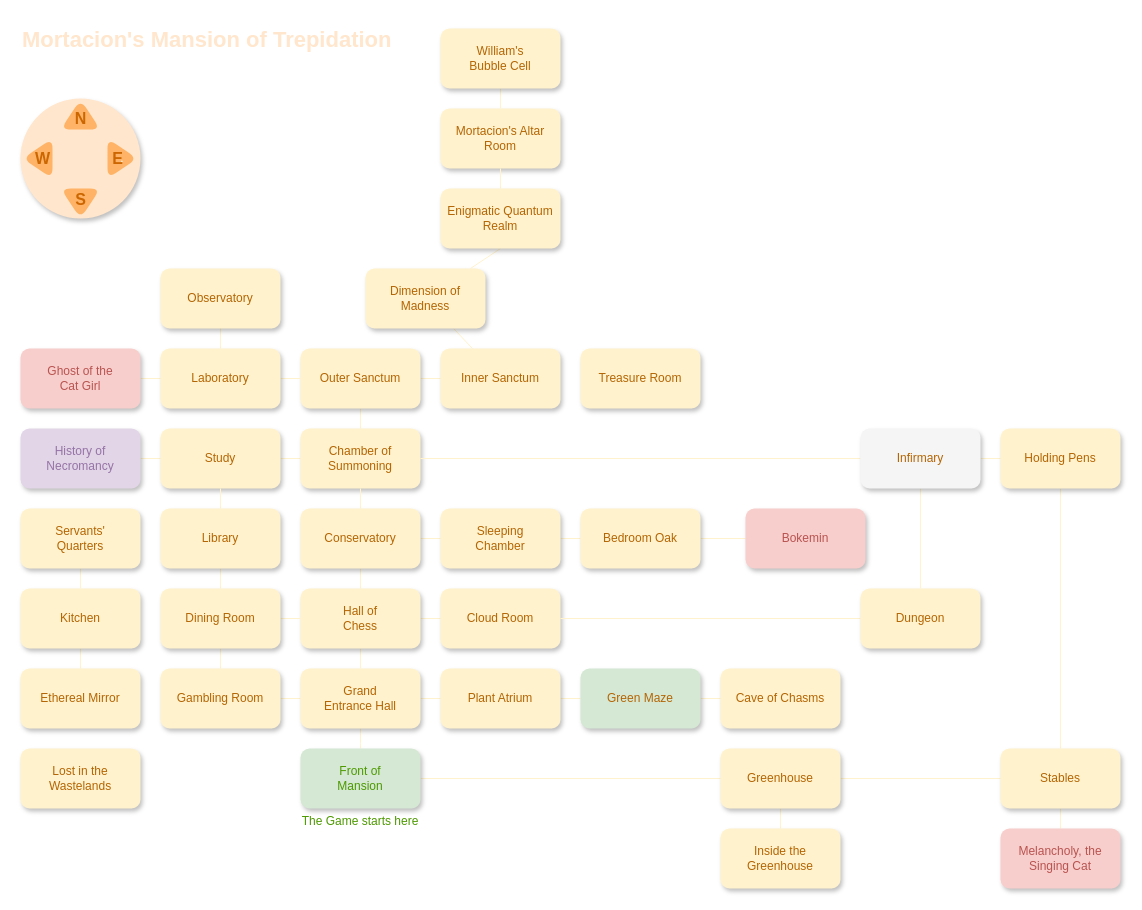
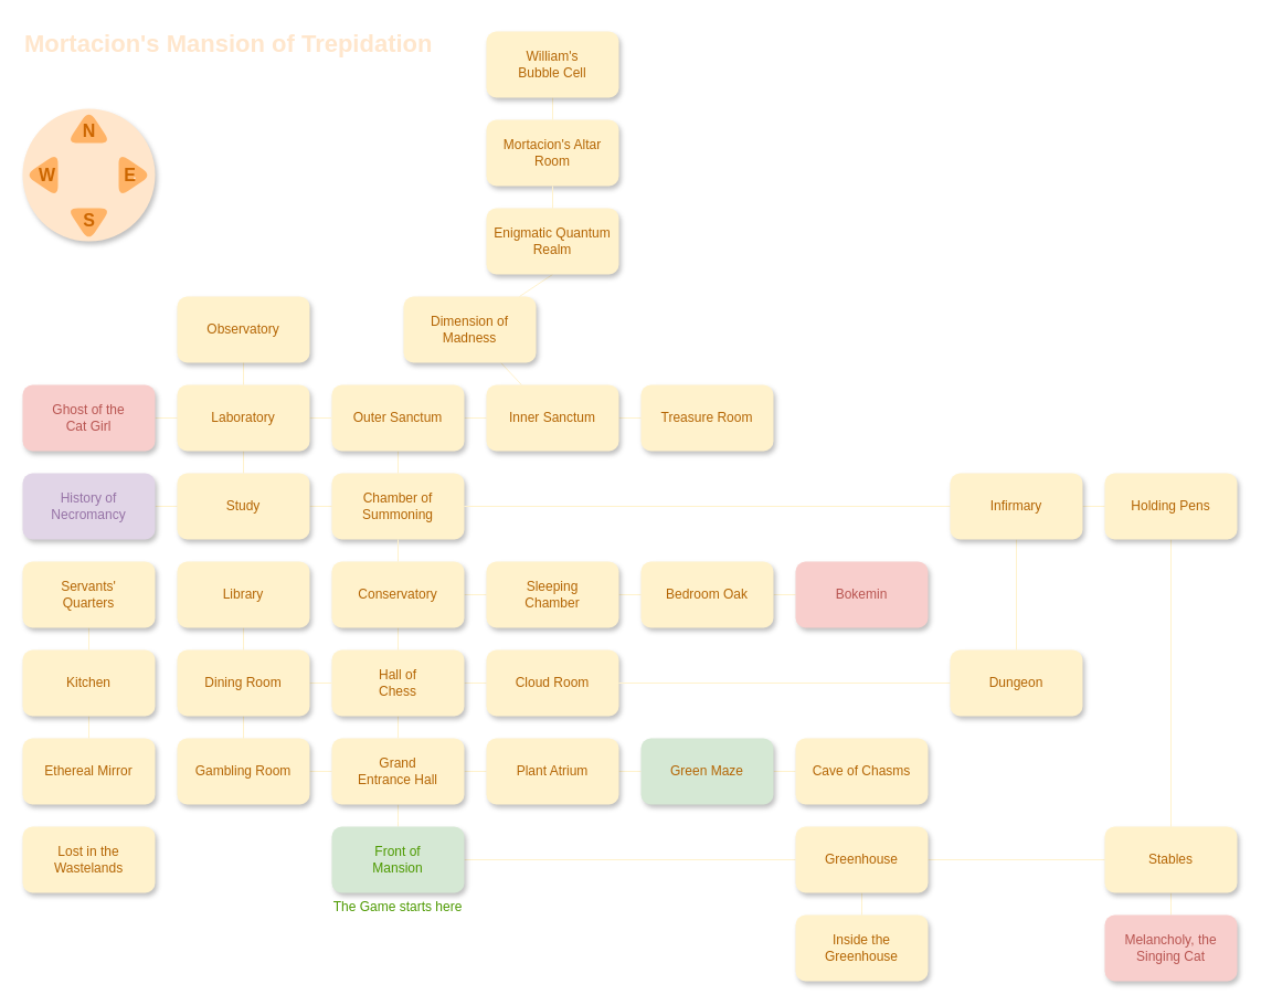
+ <mxCell id="56" style="edgeStyle=none;html=1;entryX=0;entryY=0.5;entryDx=0;entryDy=0;endArrow=none;endFill=0;strokeColor=#FFF2CC;" parent="1" source="58" target="59" edge="1"><mxGeometry relative="1" as="geometry" /></mxCell>
+ <mxCell id="22" style="edgeStyle=none;html=1;endArrow=none;endFill=0;strokeColor=#FFF2CC;" parent="1" source="24" target="48" edge="1"><mxGeometry relative="1" as="geometry" /></mxCell>
- <mxCell id="73" value="Infirmary" style="rounded=1;whiteSpace=wrap;html=1;fillStyle=solid;fillColor=#f5f5f5;strokeColor=none;fontColor=#B46504;shadow=1;" parent="1" vertex="1"><mxGeometry x="860" y="428" width="120" height="60" as="geometry" /></mxCell>
+ <mxCell id="73" value="Infirmary" style="rounded=1;whiteSpace=wrap;html=1;fillStyle=solid;fillColor=#fff2cc;strokeColor=none;fontColor=#B46504;shadow=1;" parent="1" vertex="1"><mxGeometry x="860" y="428" width="120" height="60" as="geometry" /></mxCell>
- <mxCell id="43" style="edgeStyle=none;html=1;endArrow=none;endFill=0;strokeColor=#FFF2CC;" parent="1" source="44" target="24" edge="1"><mxGeometry relative="1" as="geometry" /></mxCell>
- <mxCell id="81" value="Bokemin" style="rounded=1;whiteSpace=wrap;html=1;fillStyle=solid;fillColor=#f8cecc;strokeColor=none;fontColor=#B85450;shadow=1;" parent="1" vertex="1"><mxGeometry x="745" y="508" width="120" height="60" as="geometry" /></mxCell>
+ <mxCell id="81" value="Bokemin" style="rounded=1;whiteSpace=wrap;html=1;fillStyle=solid;fillColor=#f8cecc;strokeColor=none;fontColor=#B85450;shadow=1;" parent="1" vertex="1"><mxGeometry x="720" y="508" width="120" height="60" as="geometry" /></mxCell>
